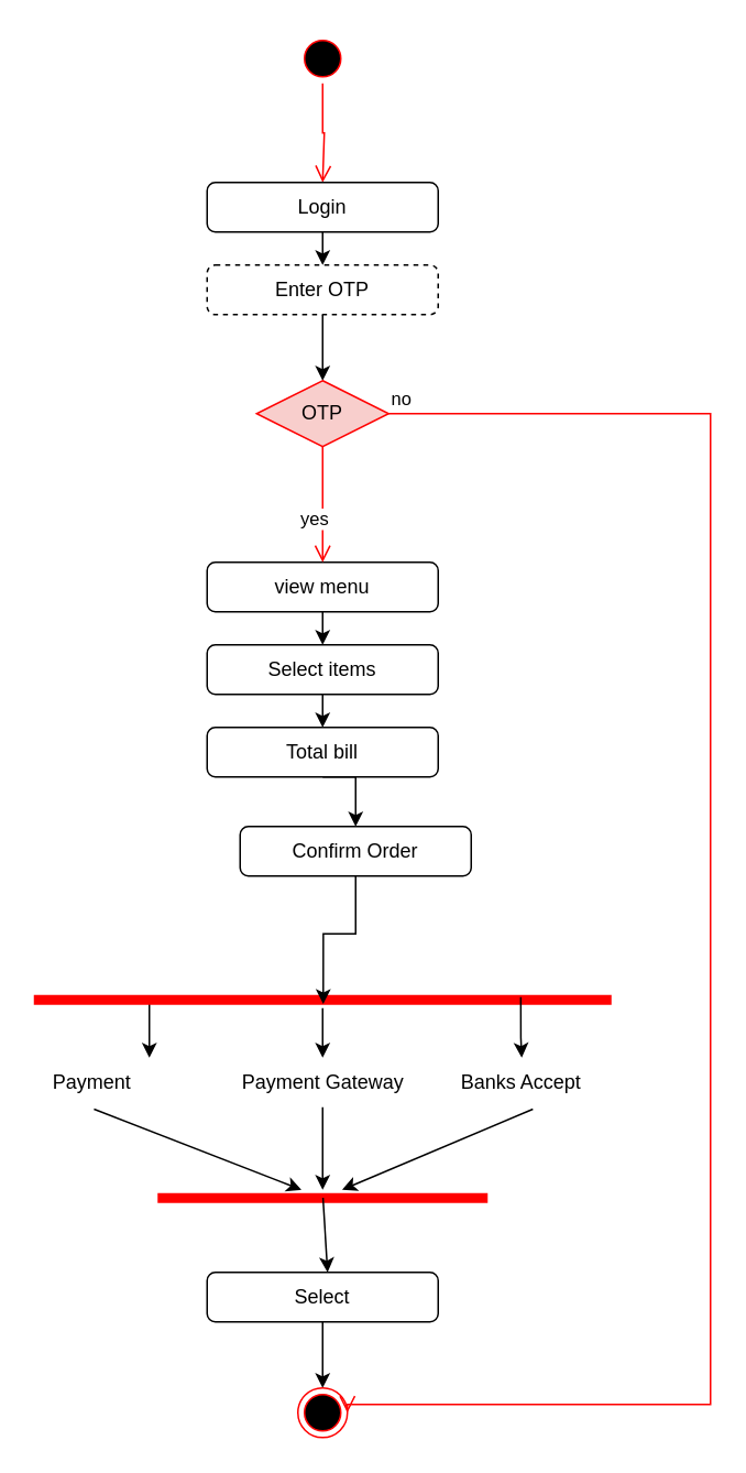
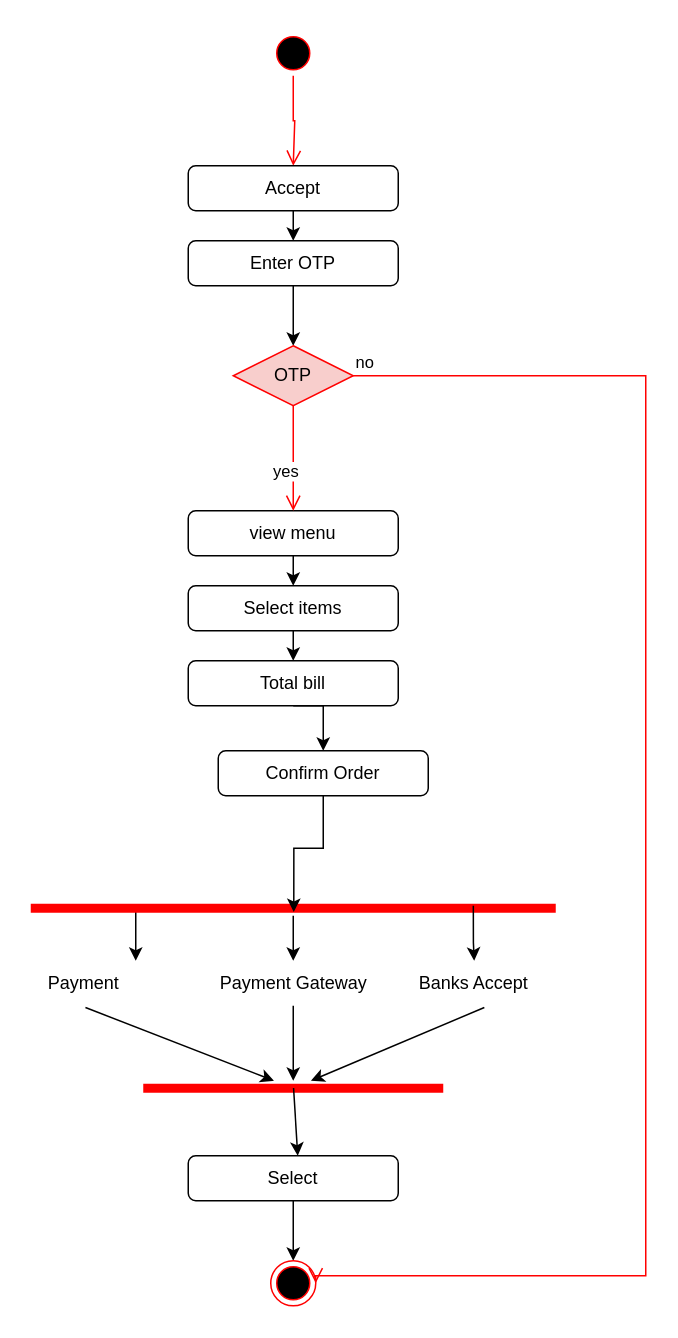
- <mxCell id="5" value="Login" style="html=1;align=center;verticalAlign=middle;rounded=1;absoluteArcSize=1;arcSize=10;dashed=0;whiteSpace=wrap;" vertex="1" parent="1"><mxGeometry x="125" y="110" width="140" height="30" as="geometry" /></mxCell>
+ <mxCell id="5" value="Accept" style="html=1;align=center;verticalAlign=middle;rounded=1;absoluteArcSize=1;arcSize=10;dashed=0;whiteSpace=wrap;" vertex="1" parent="1"><mxGeometry x="125" y="110" width="140" height="30" as="geometry" /></mxCell>
- <mxCell id="8" value="Enter OTP" style="html=1;align=center;verticalAlign=middle;rounded=1;absoluteArcSize=1;arcSize=10;dashed=1;whiteSpace=wrap;" vertex="1" parent="1"><mxGeometry x="125" y="160" width="140" height="30" as="geometry" /></mxCell>
+ <mxCell id="8" value="Enter OTP" style="html=1;align=center;verticalAlign=middle;rounded=1;absoluteArcSize=1;arcSize=10;dashed=0;whiteSpace=wrap;" vertex="1" parent="1"><mxGeometry x="125" y="160" width="140" height="30" as="geometry" /></mxCell>
